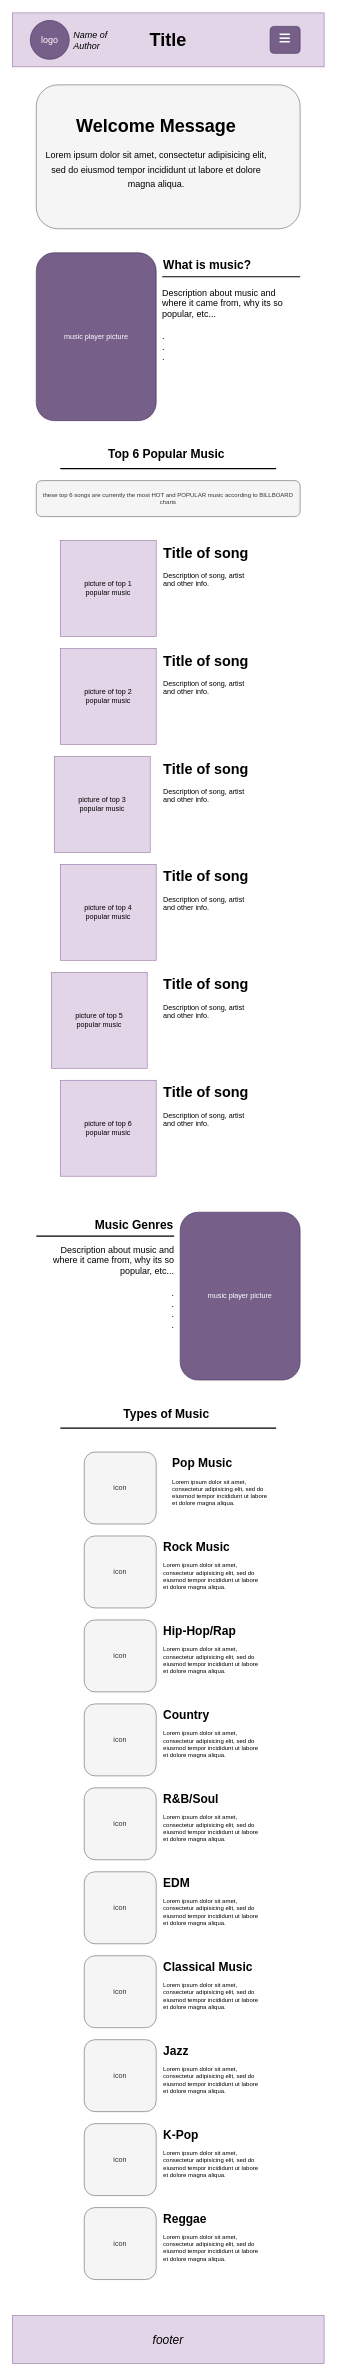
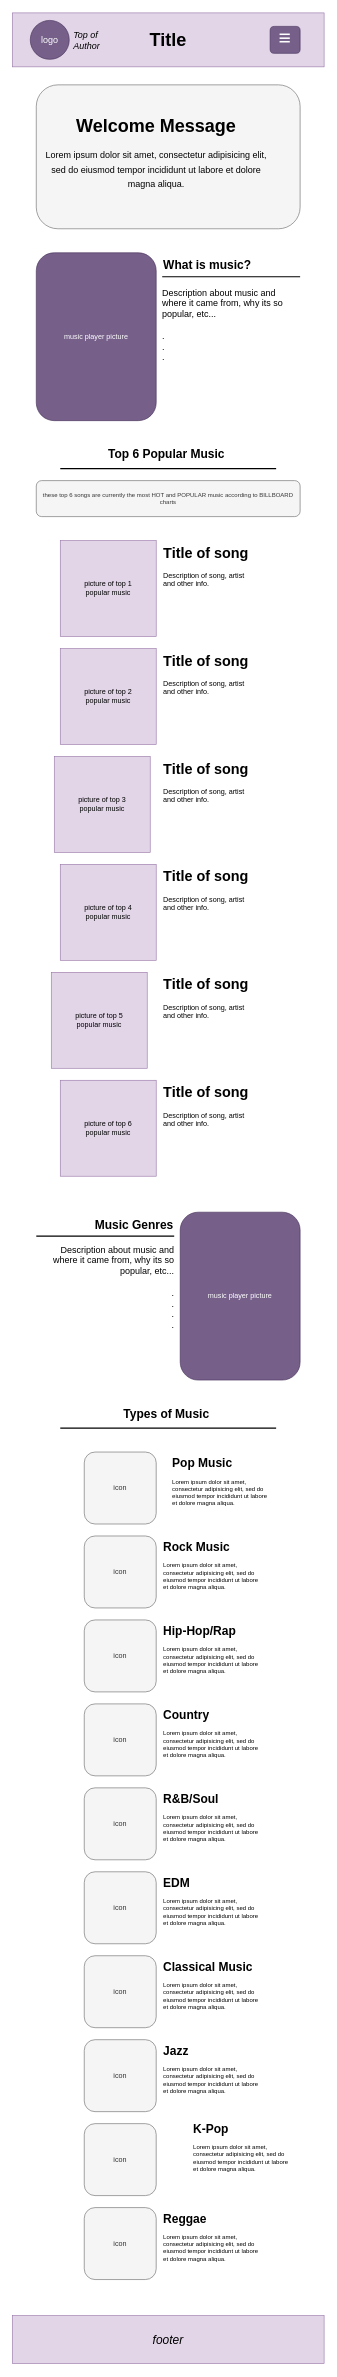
- <mxCell id="4" value="&lt;i&gt;Name of Author&lt;/i&gt;" style="text;html=1;align=left;verticalAlign=middle;whiteSpace=wrap;rounded=0;fontSize=15;" vertex="1" parent="1"><mxGeometry x="120" y="50" width="80" height="30" as="geometry" /></mxCell>
+ <mxCell id="4" value="&lt;i&gt;Top of Author&lt;/i&gt;" style="text;html=1;align=left;verticalAlign=middle;whiteSpace=wrap;rounded=0;fontSize=15;" vertex="1" parent="1"><mxGeometry x="120" y="50" width="80" height="30" as="geometry" /></mxCell>
- <mxCell id="51" value="&lt;h1 style=&quot;margin-top: 0px;&quot;&gt;K-Pop&lt;/h1&gt;&lt;p&gt;Lorem ipsum dolor sit amet, consectetur adipisicing elit, sed do eiusmod tempor incididunt ut labore et dolore magna aliqua.&lt;/p&gt;" style="text;html=1;whiteSpace=wrap;overflow=hidden;rounded=0;fontSize=10;" vertex="1" parent="1"><mxGeometry x="270" y="3540" width="170" height="120" as="geometry" /></mxCell>
+ <mxCell id="51" value="&lt;h1 style=&quot;margin-top: 0px;&quot;&gt;K-Pop&lt;/h1&gt;&lt;p&gt;Lorem ipsum dolor sit amet, consectetur adipisicing elit, sed do eiusmod tempor incididunt ut labore et dolore magna aliqua.&lt;/p&gt;" style="text;html=1;whiteSpace=wrap;overflow=hidden;rounded=0;fontSize=10;" vertex="1" parent="1"><mxGeometry x="320" y="3530" width="170" height="120" as="geometry" /></mxCell>
